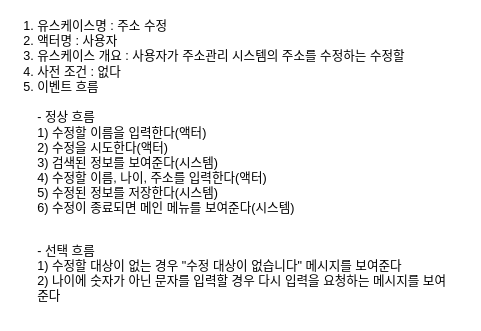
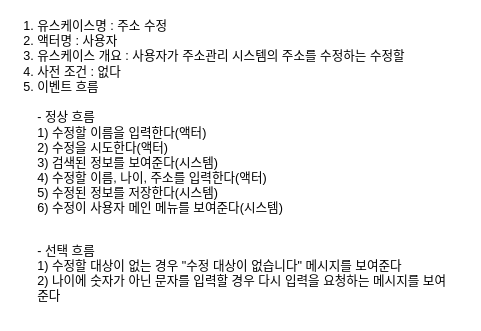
- <mxCell id="3" value="&lt;font style=&quot;font-size: 21px&quot;&gt;- 정상 흐름&lt;br&gt;1) 수정할 이름을 입력한다(액터)&lt;br&gt;2) 수정을 시도한다(액터)&lt;br&gt;3) 검색된 정보를 보여준다(시스템)&lt;br&gt;4) 수정할 이름, 나이, 주소를 입력한다(액터)&lt;br&gt;5) 수정된 정보를 저장한다(시스템)&lt;br&gt;6) 수정이 종료되면 메인 메뉴를 보여준다(시스템)&lt;br&gt;&lt;/font&gt;" style="text;html=1;strokeColor=none;fillColor=none;align=left;verticalAlign=middle;whiteSpace=wrap;rounded=0;" parent="1" vertex="1"><mxGeometry x="60" y="170" width="520" height="200" as="geometry" /></mxCell>
+ <mxCell id="3" value="&lt;font style=&quot;font-size: 21px&quot;&gt;- 정상 흐름&lt;br&gt;1) 수정할 이름을 입력한다(액터)&lt;br&gt;2) 수정을 시도한다(액터)&lt;br&gt;3) 검색된 정보를 보여준다(시스템)&lt;br&gt;4) 수정할 이름, 나이, 주소를 입력한다(액터)&lt;br&gt;5) 수정된 정보를 저장한다(시스템)&lt;br&gt;6) 수정이 사용자 메인 메뉴를 보여준다(시스템)&lt;br&gt;&lt;/font&gt;" style="text;html=1;strokeColor=none;fillColor=none;align=left;verticalAlign=middle;whiteSpace=wrap;rounded=0;" parent="1" vertex="1"><mxGeometry x="60" y="170" width="520" height="200" as="geometry" /></mxCell>
